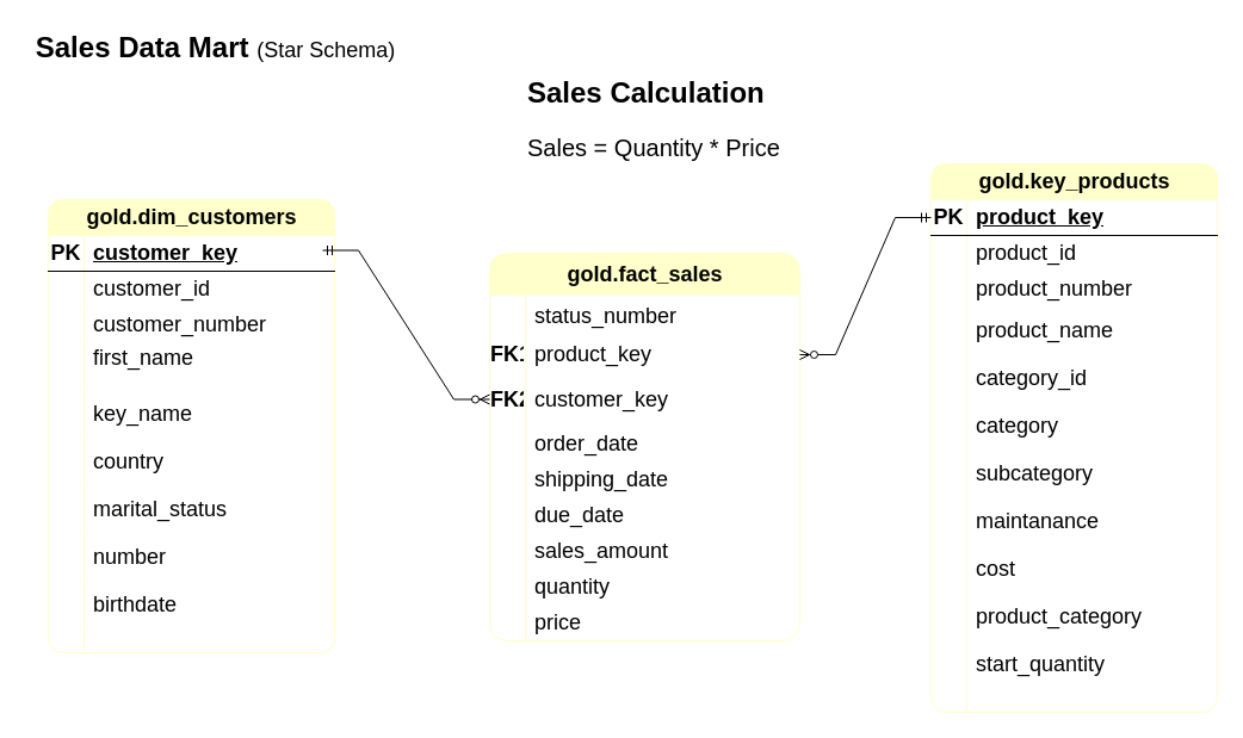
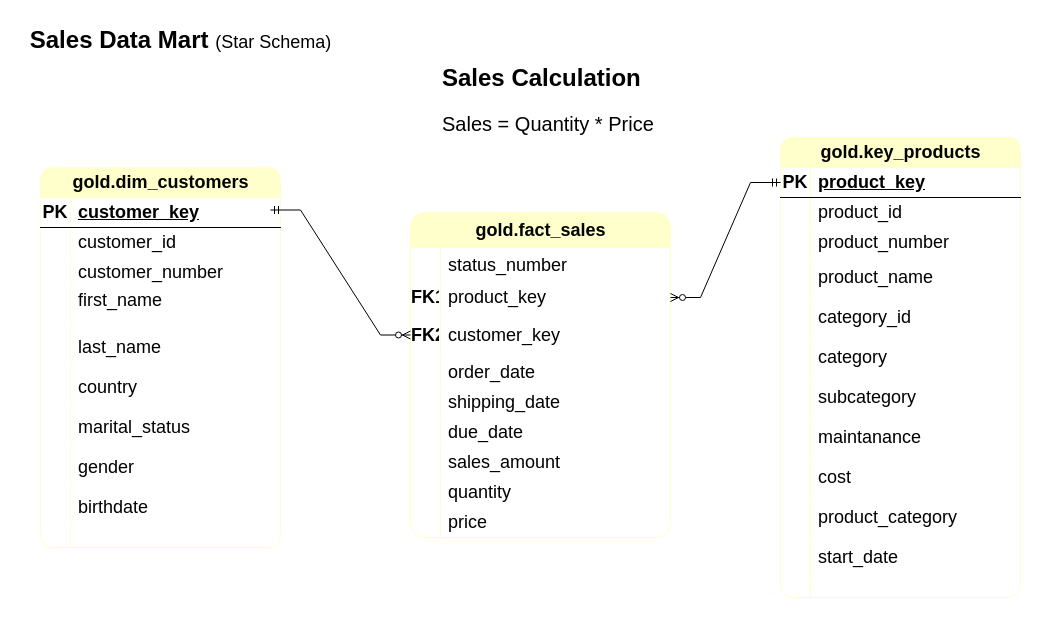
- <mxCell id="18" value="&lt;div&gt;key_name&lt;/div&gt;" style="shape=partialRectangle;connectable=0;fillColor=none;top=0;left=0;bottom=0;right=0;align=left;spacingLeft=6;overflow=hidden;whiteSpace=wrap;html=1;fontSize=18;" vertex="1" parent="16"><mxGeometry x="30" width="210" height="40" as="geometry"><mxRectangle width="210" height="40" as="alternateBounds" /></mxGeometry></mxCell>
+ <mxCell id="18" value="&lt;div&gt;last_name&lt;/div&gt;" style="shape=partialRectangle;connectable=0;fillColor=none;top=0;left=0;bottom=0;right=0;align=left;spacingLeft=6;overflow=hidden;whiteSpace=wrap;html=1;fontSize=18;" vertex="1" parent="16"><mxGeometry x="30" width="210" height="40" as="geometry"><mxRectangle width="210" height="40" as="alternateBounds" /></mxGeometry></mxCell>
- <mxCell id="27" value="&lt;div&gt;number&lt;/div&gt;" style="shape=partialRectangle;connectable=0;fillColor=none;top=0;left=0;bottom=0;right=0;align=left;spacingLeft=6;overflow=hidden;whiteSpace=wrap;html=1;fontSize=18;" vertex="1" parent="25"><mxGeometry x="30" width="210" height="40" as="geometry"><mxRectangle width="210" height="40" as="alternateBounds" /></mxGeometry></mxCell>
+ <mxCell id="27" value="&lt;div&gt;gender&lt;/div&gt;" style="shape=partialRectangle;connectable=0;fillColor=none;top=0;left=0;bottom=0;right=0;align=left;spacingLeft=6;overflow=hidden;whiteSpace=wrap;html=1;fontSize=18;" vertex="1" parent="25"><mxGeometry x="30" width="210" height="40" as="geometry"><mxRectangle width="210" height="40" as="alternateBounds" /></mxGeometry></mxCell>
- <mxCell id="67" value="&lt;div&gt;start_quantity&lt;/div&gt;" style="shape=partialRectangle;connectable=0;fillColor=none;top=0;left=0;bottom=0;right=0;align=left;spacingLeft=6;overflow=hidden;whiteSpace=wrap;html=1;fontSize=18;" vertex="1" parent="65"><mxGeometry x="30" width="210" height="40" as="geometry"><mxRectangle width="210" height="40" as="alternateBounds" /></mxGeometry></mxCell>
+ <mxCell id="67" value="&lt;div&gt;start_date&lt;/div&gt;" style="shape=partialRectangle;connectable=0;fillColor=none;top=0;left=0;bottom=0;right=0;align=left;spacingLeft=6;overflow=hidden;whiteSpace=wrap;html=1;fontSize=18;" vertex="1" parent="65"><mxGeometry x="30" width="210" height="40" as="geometry"><mxRectangle width="210" height="40" as="alternateBounds" /></mxGeometry></mxCell>
